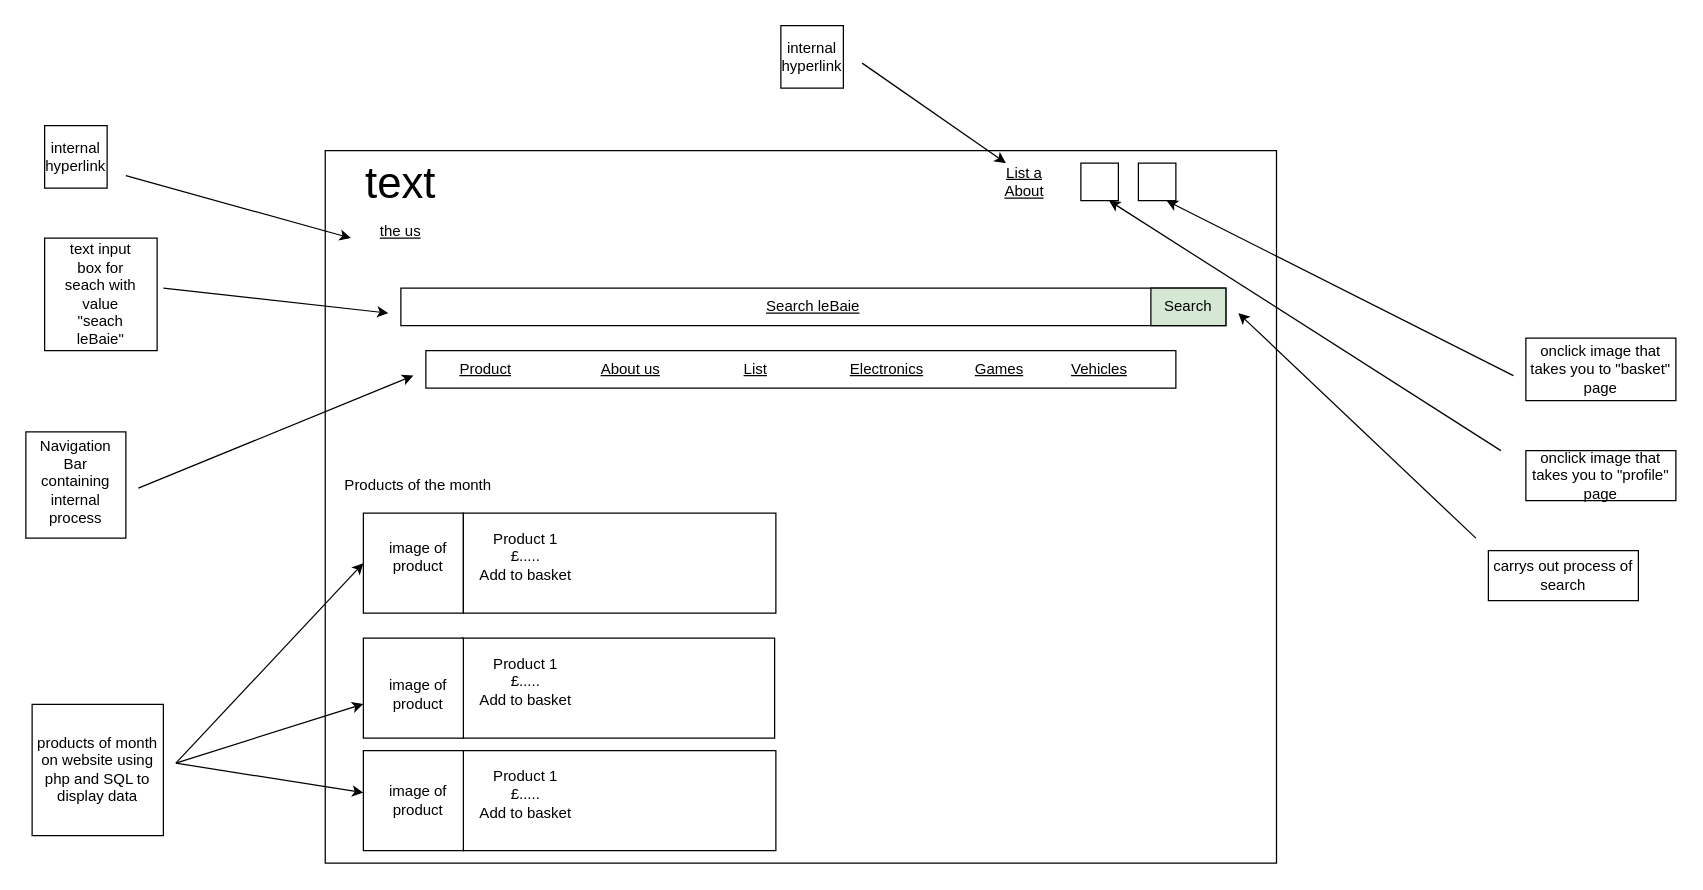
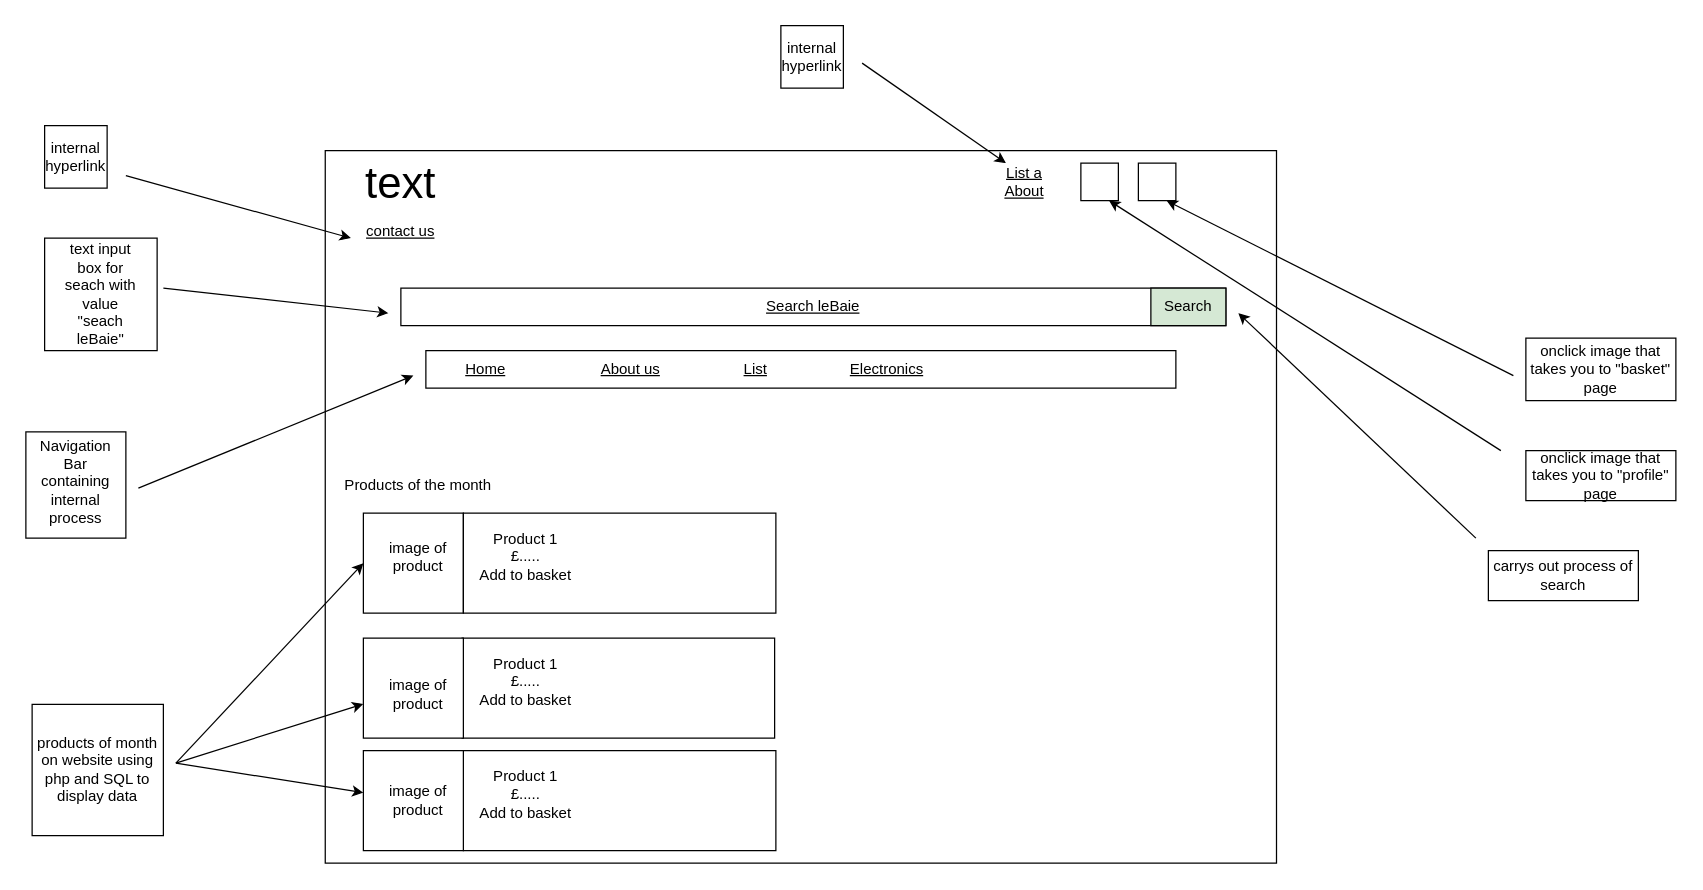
- <mxCell id="18" value="&lt;span&gt;the us&lt;br&gt;&lt;/span&gt;" style="text;html=1;strokeColor=none;fillColor=none;align=center;verticalAlign=middle;whiteSpace=wrap;rounded=0;fontStyle=4" parent="1" vertex="1"><mxGeometry x="290" y="170" width="60" height="30" as="geometry" /></mxCell>
+ <mxCell id="18" value="&lt;span&gt;contact us&lt;br&gt;&lt;/span&gt;" style="text;html=1;strokeColor=none;fillColor=none;align=center;verticalAlign=middle;whiteSpace=wrap;rounded=0;fontStyle=4" parent="1" vertex="1"><mxGeometry x="290" y="170" width="60" height="30" as="geometry" /></mxCell>
- <mxCell id="12" value="&lt;span&gt;Product &lt;/span&gt;" style="text;html=1;strokeColor=none;fillColor=none;align=center;verticalAlign=middle;whiteSpace=wrap;rounded=0;fontStyle=4" parent="1" vertex="1"><mxGeometry x="358" y="280" width="60" height="30" as="geometry" /></mxCell>
+ <mxCell id="12" value="&lt;span&gt;Home &lt;/span&gt;" style="text;html=1;strokeColor=none;fillColor=none;align=center;verticalAlign=middle;whiteSpace=wrap;rounded=0;fontStyle=4" parent="1" vertex="1"><mxGeometry x="358" y="280" width="60" height="30" as="geometry" /></mxCell>
- <mxCell id="17" value="Games" style="text;html=1;strokeColor=none;fillColor=none;align=center;verticalAlign=middle;whiteSpace=wrap;rounded=0;fontStyle=4" parent="1" vertex="1"><mxGeometry x="769" y="280" width="60" height="30" as="geometry" /></mxCell>
- <mxCell id="15" value="Vehicles" style="text;html=1;strokeColor=none;fillColor=none;align=center;verticalAlign=middle;whiteSpace=wrap;rounded=0;fontStyle=4" parent="1" vertex="1"><mxGeometry x="849" y="280" width="60" height="30" as="geometry" /></mxCell>
